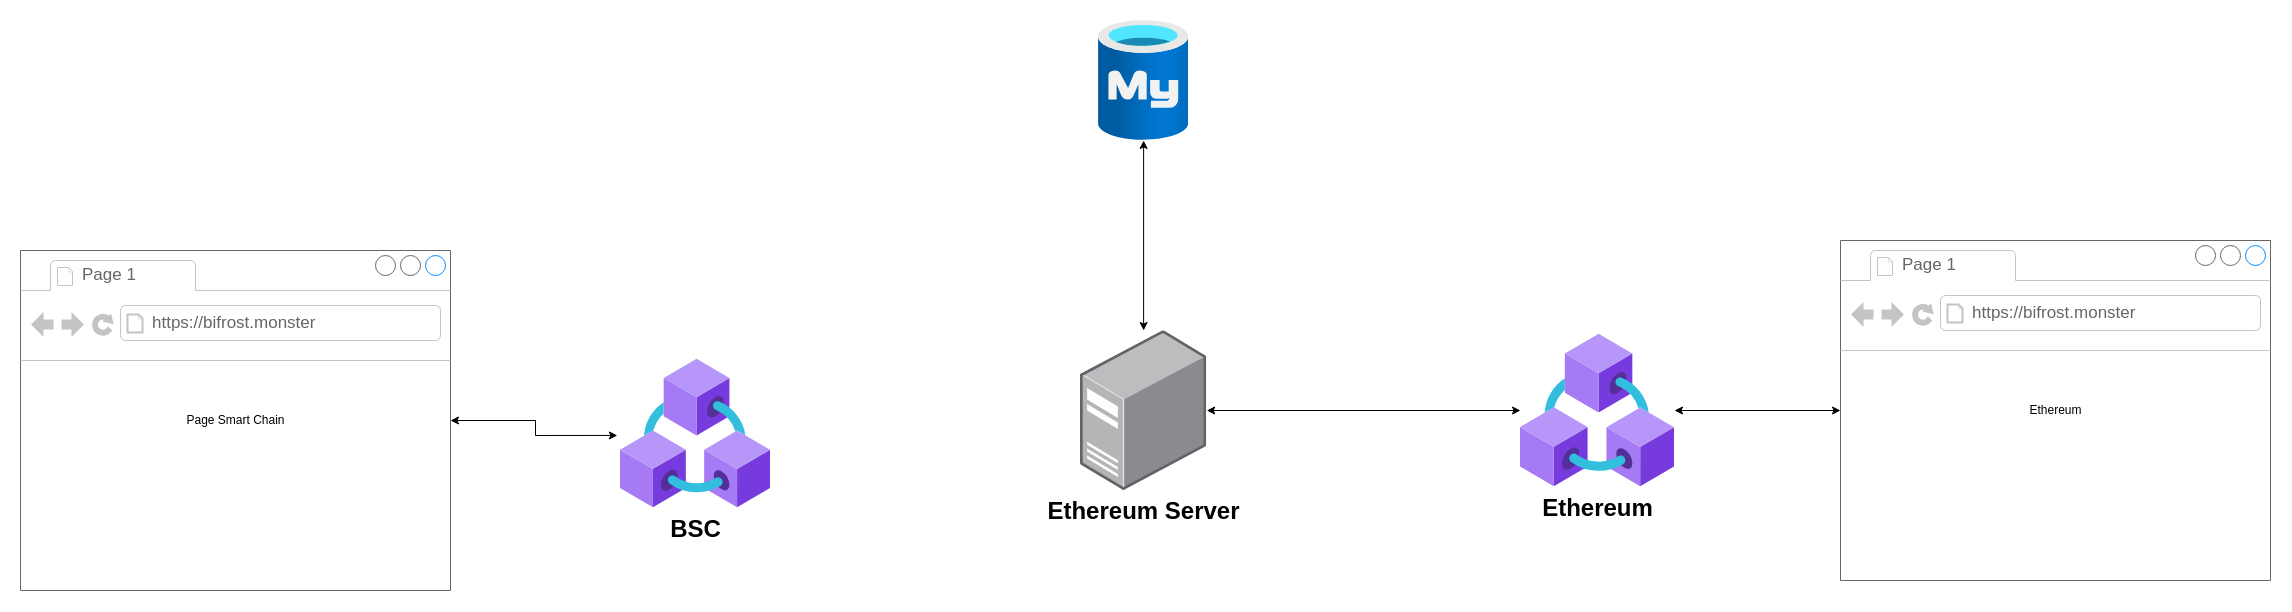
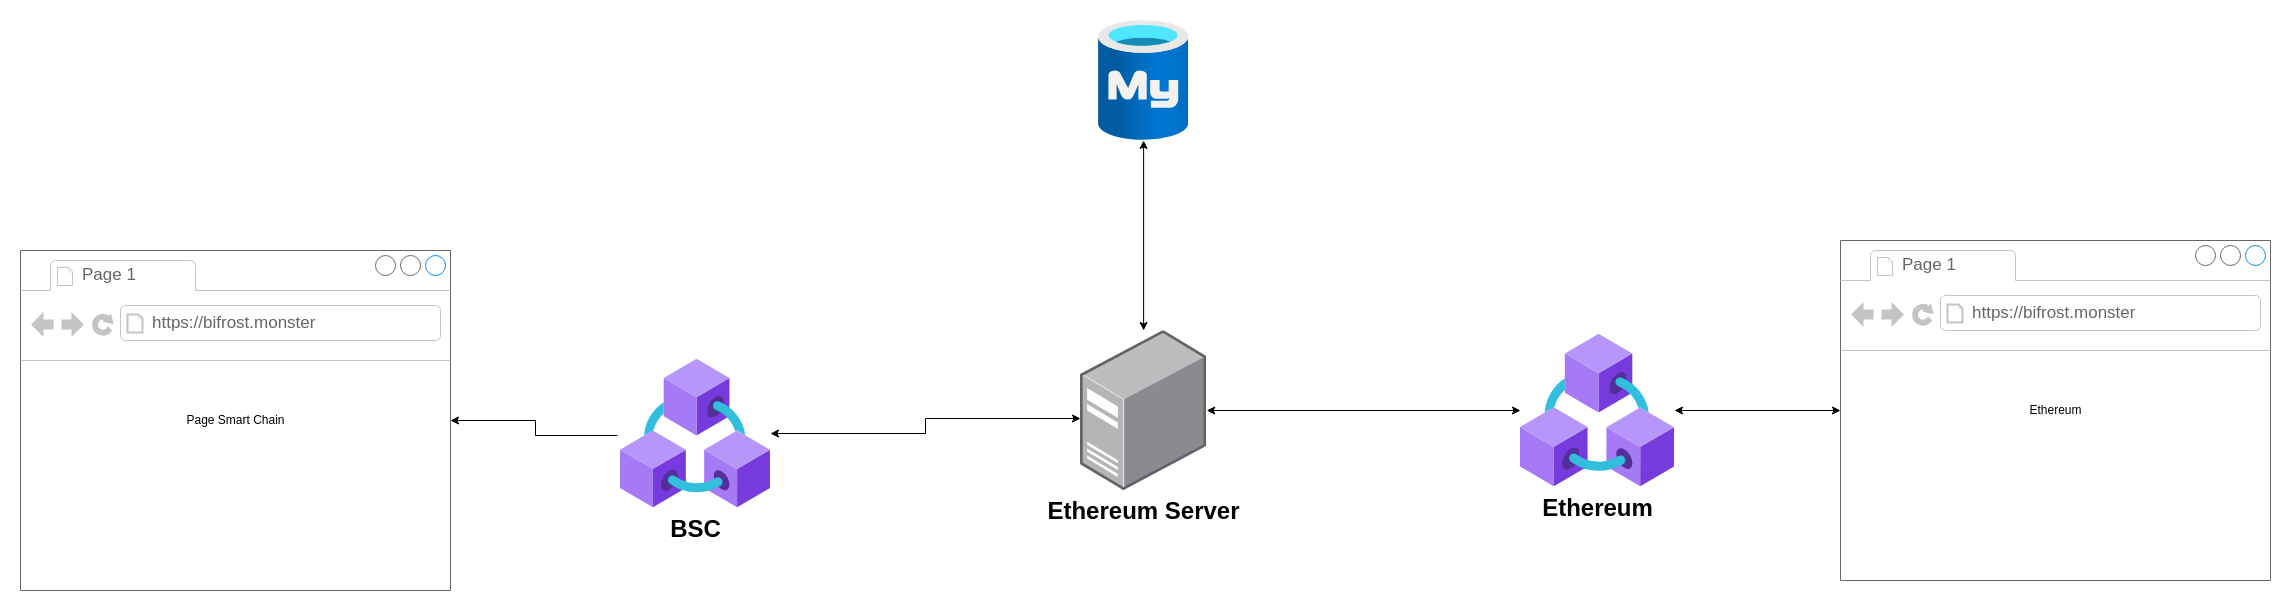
+ <mxCell id="9" style="edgeStyle=orthogonalEdgeStyle;rounded=0;orthogonalLoop=1;jettySize=auto;html=1;entryX=0;entryY=0.55;entryDx=0;entryDy=0;entryPerimeter=0;fontSize=24;strokeColor=default;startArrow=classic;startFill=1;" edge="1" parent="1" source="10" target="16"><mxGeometry relative="1" as="geometry" /></mxCell>
- <mxCell id="2" style="edgeStyle=orthogonalEdgeStyle;rounded=0;orthogonalLoop=1;jettySize=auto;html=1;entryX=-0.021;entryY=0.513;entryDx=0;entryDy=0;entryPerimeter=0;fontSize=24;startArrow=classic;startFill=1;" edge="1" parent="1" source="3" target="10"><mxGeometry relative="1" as="geometry" /></mxCell>
+ <mxCell id="2" style="edgeStyle=orthogonalEdgeStyle;rounded=0;orthogonalLoop=1;jettySize=auto;html=1;entryX=-0.021;entryY=0.513;entryDx=0;entryDy=0;entryPerimeter=0;fontSize=24;startArrow=classic;startFill=1;endArrow=none;" edge="1" parent="1" source="3" target="10"><mxGeometry relative="1" as="geometry" /></mxCell>
